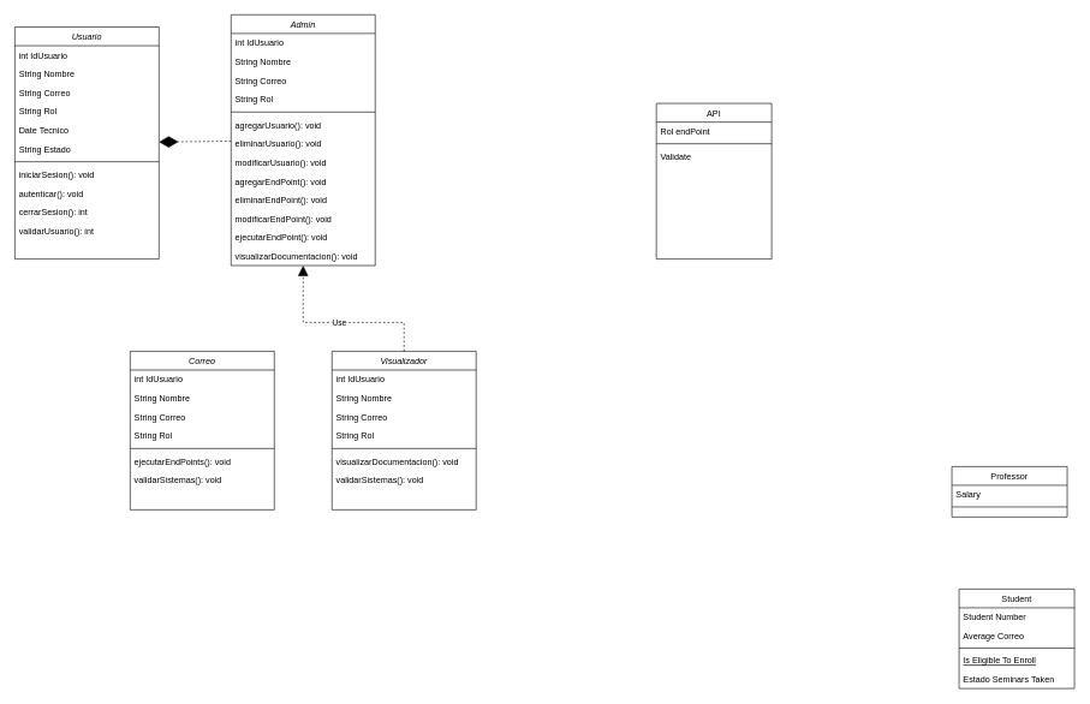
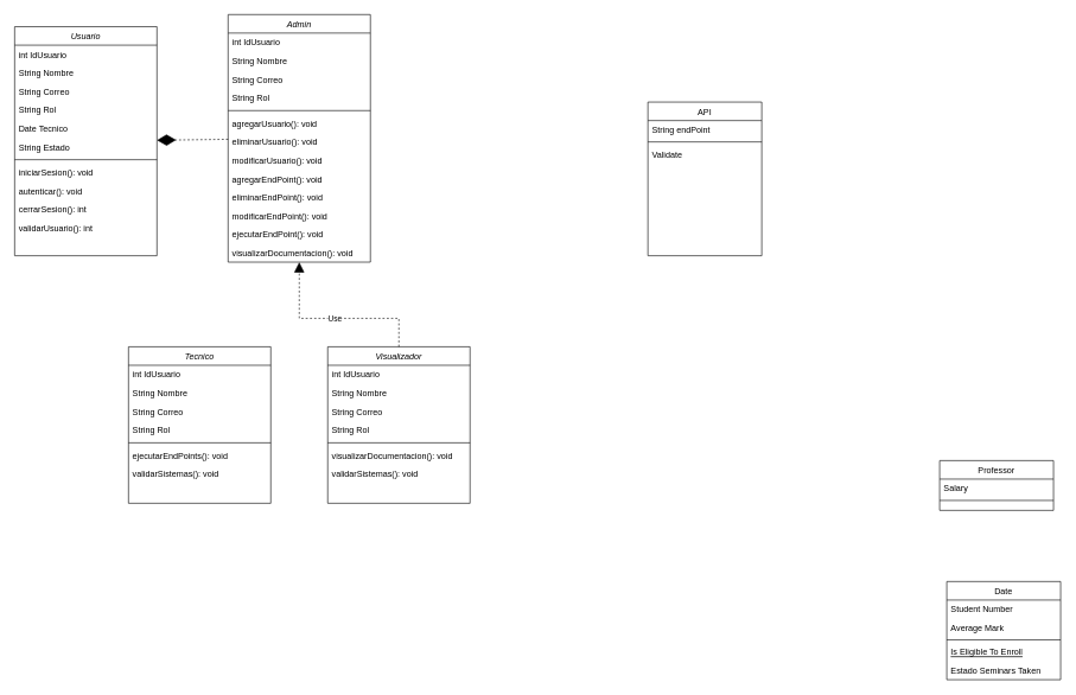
- <mxCell id="24" value="Rol endPoint" style="text;align=left;verticalAlign=top;spacingLeft=4;spacingRight=4;overflow=hidden;rotatable=0;points=[[0,0.5],[1,0.5]];portConstraint=eastwest;" parent="23" vertex="1"><mxGeometry y="26" width="160" height="26" as="geometry" /></mxCell>
+ <mxCell id="24" value="String endPoint" style="text;align=left;verticalAlign=top;spacingLeft=4;spacingRight=4;overflow=hidden;rotatable=0;points=[[0,0.5],[1,0.5]];portConstraint=eastwest;" parent="23" vertex="1"><mxGeometry y="26" width="160" height="26" as="geometry" /></mxCell>
- <mxCell id="41" value="Correo" style="swimlane;fontStyle=2;align=center;verticalAlign=top;childLayout=stackLayout;horizontal=1;startSize=26;horizontalStack=0;resizeParent=1;resizeLast=0;collapsible=1;marginBottom=0;rounded=0;shadow=0;strokeWidth=1;" parent="1" vertex="1"><mxGeometry x="180" y="487" width="200" height="220" as="geometry"><mxRectangle x="230" y="140" width="160" height="26" as="alternateBounds" /></mxGeometry></mxCell>
+ <mxCell id="41" value="Tecnico" style="swimlane;fontStyle=2;align=center;verticalAlign=top;childLayout=stackLayout;horizontal=1;startSize=26;horizontalStack=0;resizeParent=1;resizeLast=0;collapsible=1;marginBottom=0;rounded=0;shadow=0;strokeWidth=1;" parent="1" vertex="1"><mxGeometry x="180" y="487" width="200" height="220" as="geometry"><mxRectangle x="230" y="140" width="160" height="26" as="alternateBounds" /></mxGeometry></mxCell>
- <mxCell id="14" value="Student" style="swimlane;fontStyle=0;align=center;verticalAlign=top;childLayout=stackLayout;horizontal=1;startSize=26;horizontalStack=0;resizeParent=1;resizeLast=0;collapsible=1;marginBottom=0;rounded=0;shadow=0;strokeWidth=1;" parent="1" vertex="1"><mxGeometry x="1330" y="817" width="160" height="138" as="geometry"><mxRectangle x="130" y="380" width="160" height="26" as="alternateBounds" /></mxGeometry></mxCell>
+ <mxCell id="14" value="Date" style="swimlane;fontStyle=0;align=center;verticalAlign=top;childLayout=stackLayout;horizontal=1;startSize=26;horizontalStack=0;resizeParent=1;resizeLast=0;collapsible=1;marginBottom=0;rounded=0;shadow=0;strokeWidth=1;" parent="1" vertex="1"><mxGeometry x="1330" y="817" width="160" height="138" as="geometry"><mxRectangle x="130" y="380" width="160" height="26" as="alternateBounds" /></mxGeometry></mxCell>
- <mxCell id="16" value="Average Correo" style="text;align=left;verticalAlign=top;spacingLeft=4;spacingRight=4;overflow=hidden;rotatable=0;points=[[0,0.5],[1,0.5]];portConstraint=eastwest;rounded=0;shadow=0;html=0;" parent="14" vertex="1"><mxGeometry y="52" width="160" height="26" as="geometry" /></mxCell>
+ <mxCell id="16" value="Average Mark" style="text;align=left;verticalAlign=top;spacingLeft=4;spacingRight=4;overflow=hidden;rotatable=0;points=[[0,0.5],[1,0.5]];portConstraint=eastwest;rounded=0;shadow=0;html=0;" parent="14" vertex="1"><mxGeometry y="52" width="160" height="26" as="geometry" /></mxCell>
